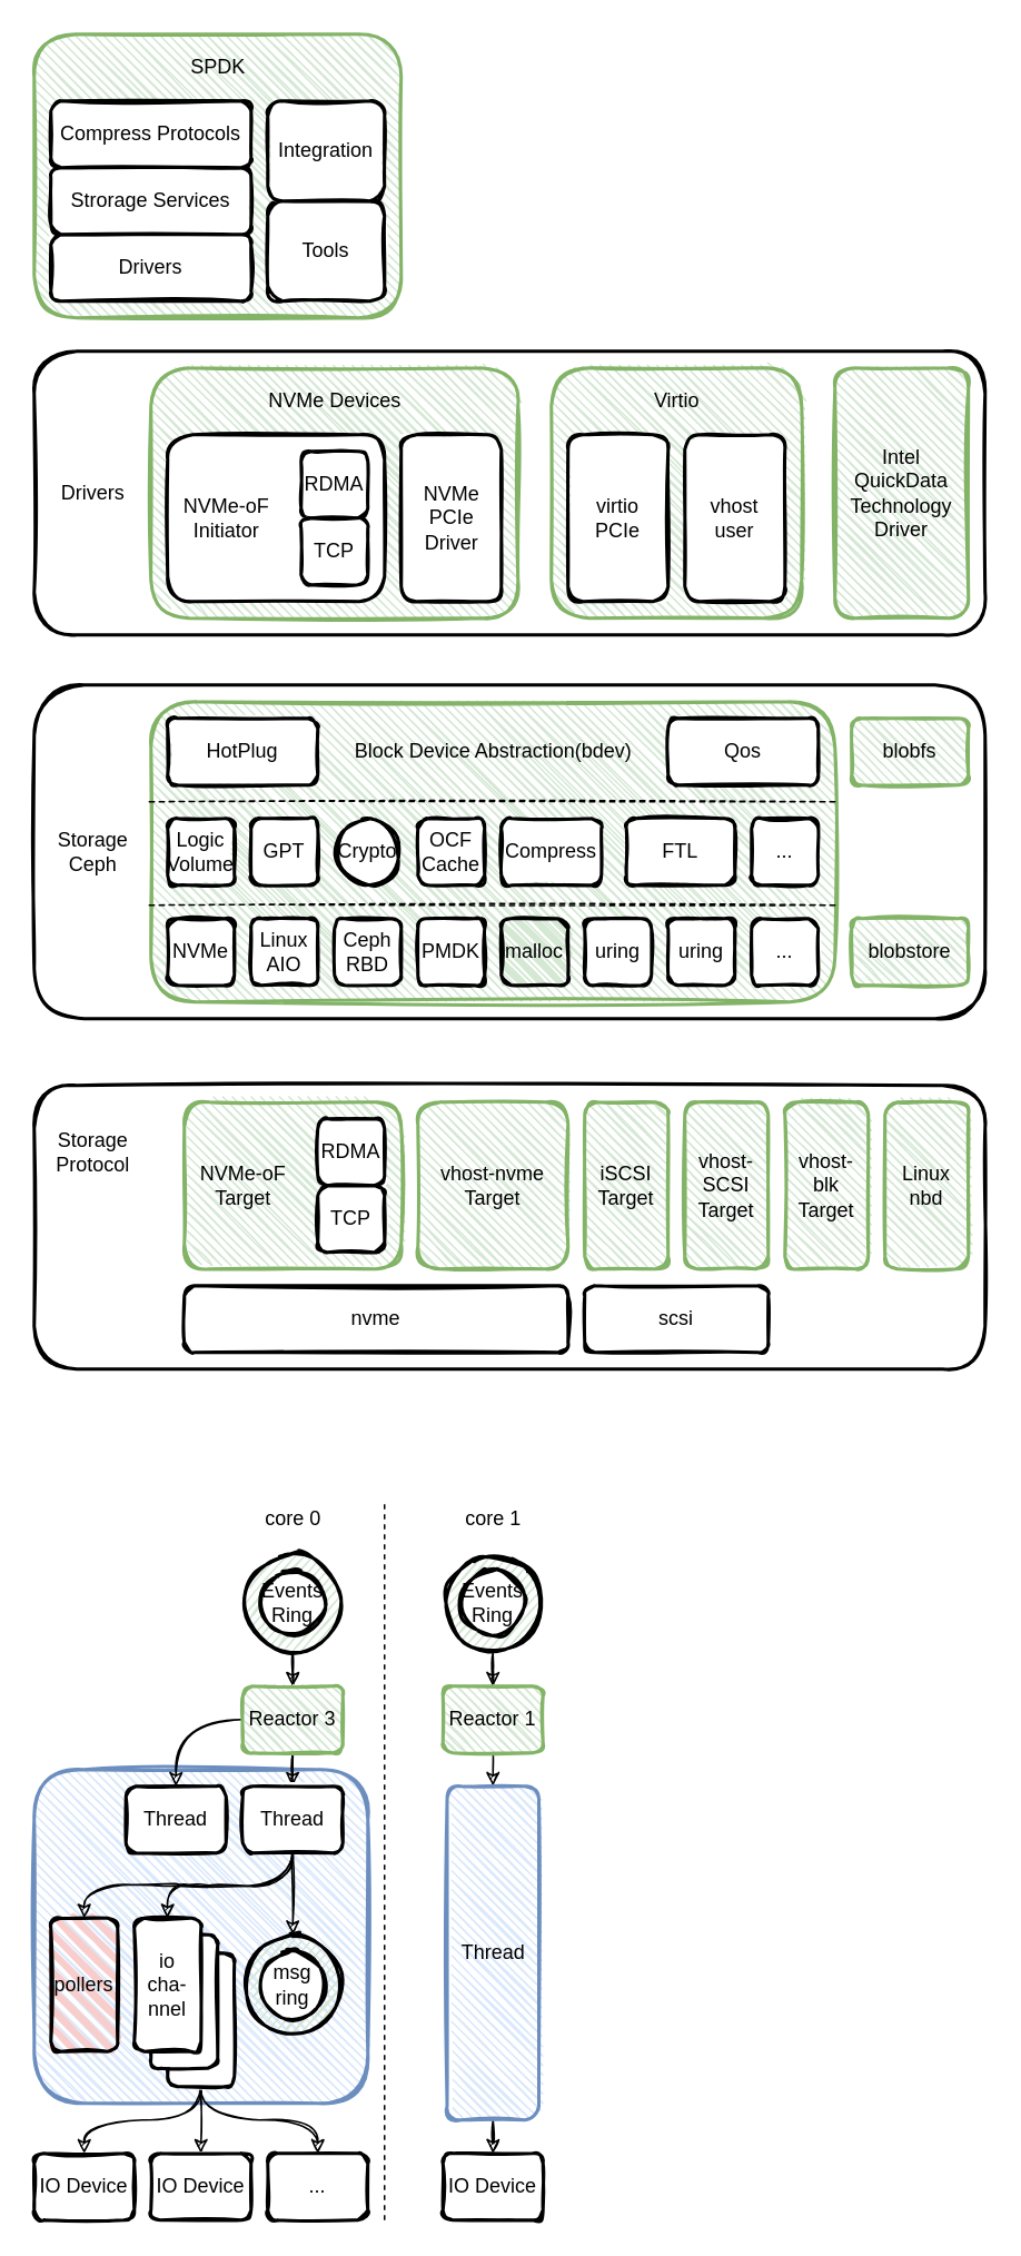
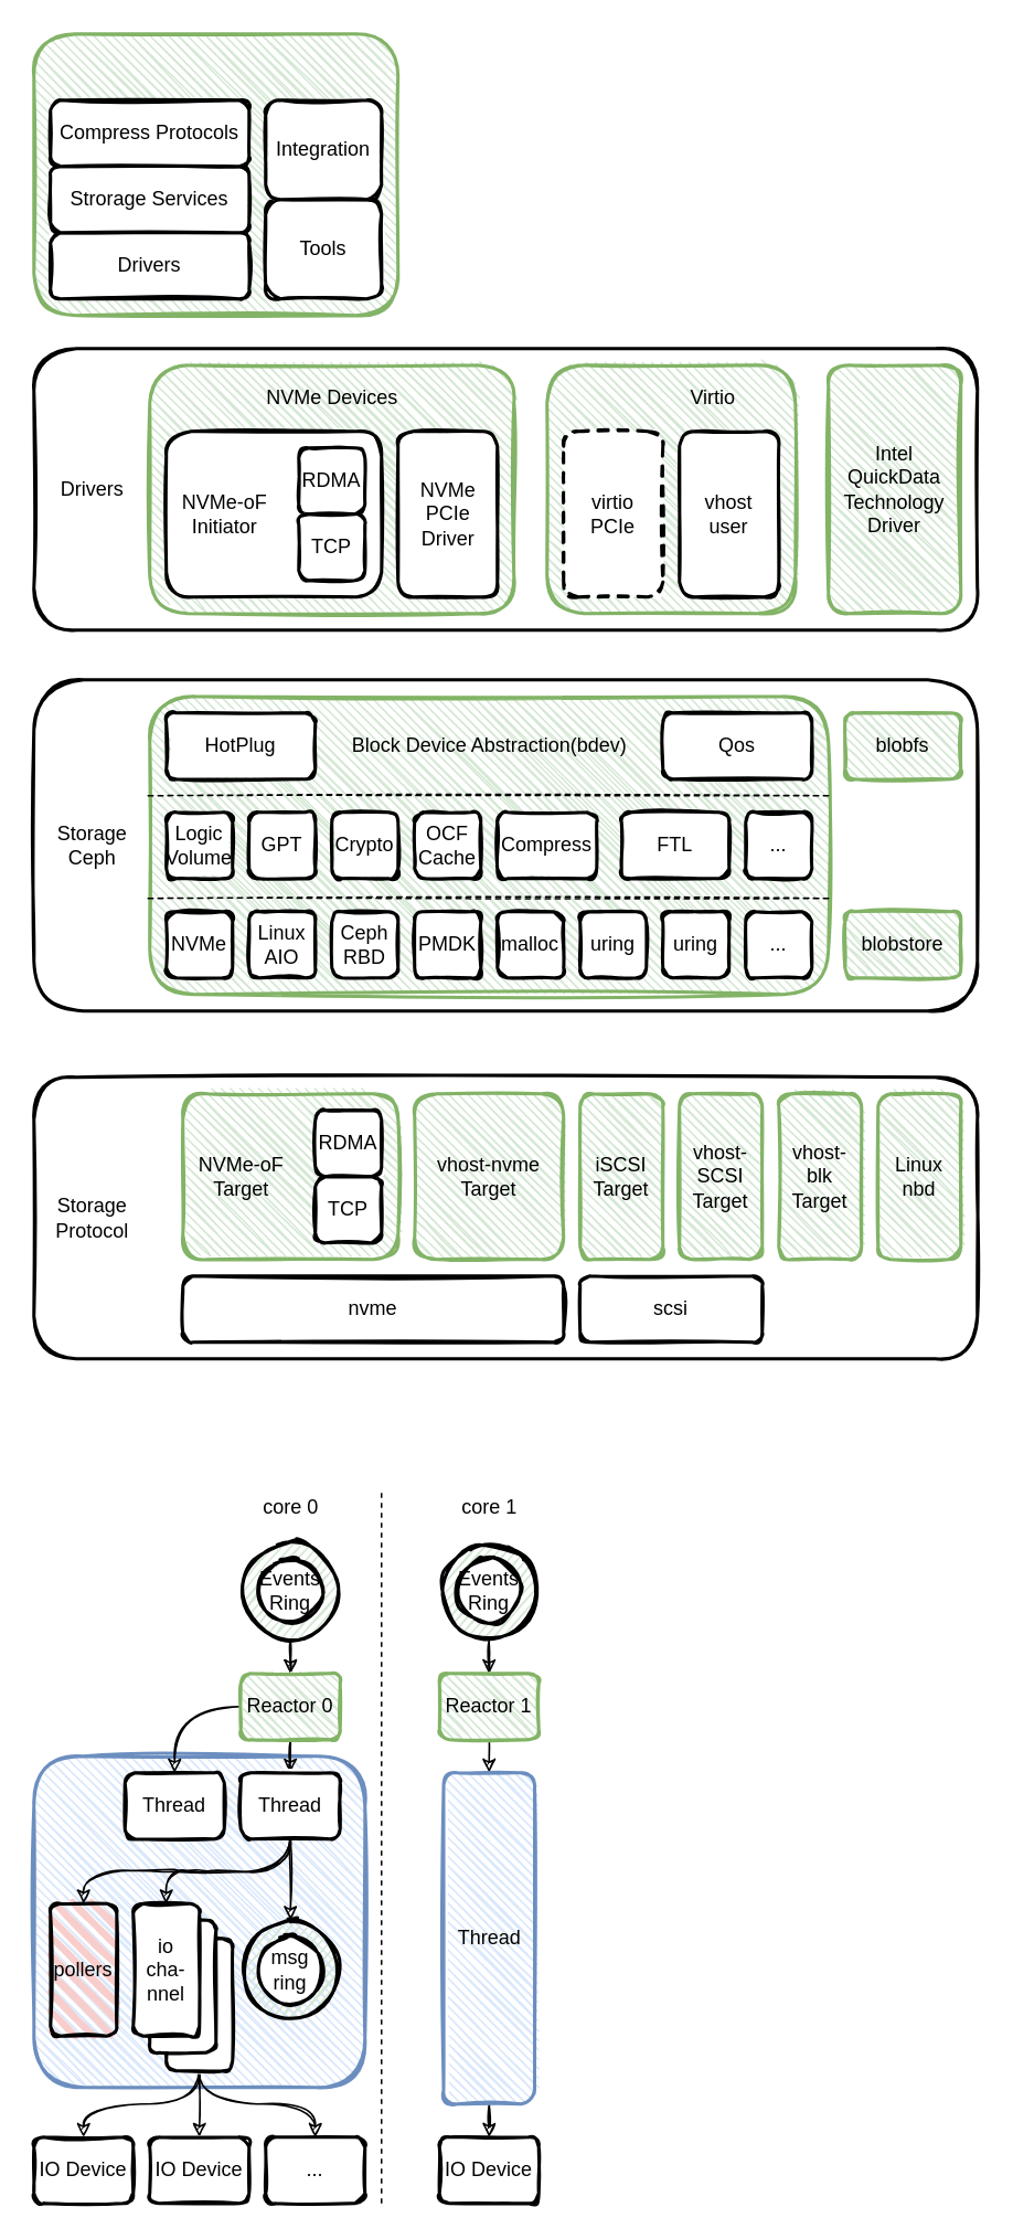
- <mxCell id="32" value="SPDK" style="text;html=1;align=center;verticalAlign=middle;resizable=0;points=[];autosize=1;strokeColor=none;" parent="1" vertex="1"><mxGeometry x="105" y="30" width="50" height="20" as="geometry" /></mxCell>
- <mxCell id="22" value="Virtio" style="text;html=1;align=center;verticalAlign=middle;resizable=0;points=[];autosize=1;strokeColor=none;" parent="1" vertex="1"><mxGeometry x="385" y="230" width="40" height="20" as="geometry" /></mxCell>
+ <mxCell id="22" value="Virtio" style="text;html=1;align=center;verticalAlign=middle;resizable=0;points=[];autosize=1;strokeColor=none;" parent="1" vertex="1"><mxGeometry x="410" y="230" width="40" height="20" as="geometry" /></mxCell>
- <mxCell id="23" value="virtio&lt;br&gt;PCIe" style="rounded=1;whiteSpace=wrap;html=1;strokeWidth=2;fillWeight=4;hachureGap=8;hachureAngle=45;sketch=1;fillColor=#FFFFFF;" parent="1" vertex="1"><mxGeometry x="340" y="260" width="60" height="100" as="geometry" /></mxCell>
+ <mxCell id="23" value="virtio&lt;br&gt;PCIe" style="rounded=1;whiteSpace=wrap;html=1;strokeWidth=2;fillWeight=4;hachureGap=8;hachureAngle=45;sketch=1;fillColor=#FFFFFF;dashed=1;" parent="1" vertex="1"><mxGeometry x="340" y="260" width="60" height="100" as="geometry" /></mxCell>
- <mxCell id="47" value="Crypto" style="ellipse;whiteSpace=wrap;html=1;strokeWidth=2;fillWeight=4;hachureGap=8;hachureAngle=45;sketch=1;fillColor=#FFFFFF;" parent="1" vertex="1"><mxGeometry x="200" y="490" width="40" height="40" as="geometry" /></mxCell>
+ <mxCell id="47" value="Crypto" style="rounded=1;whiteSpace=wrap;html=1;strokeWidth=2;fillWeight=4;hachureGap=8;hachureAngle=45;sketch=1;fillColor=#FFFFFF;" parent="1" vertex="1"><mxGeometry x="200" y="490" width="40" height="40" as="geometry" /></mxCell>
- <mxCell id="38" value="malloc" style="rounded=1;whiteSpace=wrap;html=1;strokeWidth=2;fillWeight=4;hachureGap=8;hachureAngle=45;sketch=1;fillColor=#d5e8d4;" parent="1" vertex="1"><mxGeometry x="300" y="550" width="40" height="40" as="geometry" /></mxCell>
+ <mxCell id="38" value="malloc" style="rounded=1;whiteSpace=wrap;html=1;strokeWidth=2;fillWeight=4;hachureGap=8;hachureAngle=45;sketch=1;fillColor=#FFFFFF;" parent="1" vertex="1"><mxGeometry x="300" y="550" width="40" height="40" as="geometry" /></mxCell>
- <mxCell id="69" value="Storage&lt;br&gt;Protocol" style="text;html=1;align=center;verticalAlign=middle;resizable=0;points=[];autosize=1;strokeColor=none;" parent="1" vertex="1"><mxGeometry x="25" y="675" width="60" height="30" as="geometry" /></mxCell>
+ <mxCell id="69" value="Storage&lt;br&gt;Protocol" style="text;html=1;align=center;verticalAlign=middle;resizable=0;points=[];autosize=1;strokeColor=none;" parent="1" vertex="1"><mxGeometry x="25" y="720" width="60" height="30" as="geometry" /></mxCell>
- <mxCell id="72" value="Reactor 3" style="rounded=1;whiteSpace=wrap;html=1;strokeWidth=2;fillWeight=1;hachureGap=4;hachureAngle=45;sketch=1;fillColor=#d5e8d4;strokeColor=#82b366;" vertex="1" parent="1"><mxGeometry x="145" y="1010" width="60" height="40" as="geometry" /></mxCell>
+ <mxCell id="72" value="Reactor 0" style="rounded=1;whiteSpace=wrap;html=1;strokeWidth=2;fillWeight=1;hachureGap=4;hachureAngle=45;sketch=1;fillColor=#d5e8d4;strokeColor=#82b366;" vertex="1" parent="1"><mxGeometry x="145" y="1010" width="60" height="40" as="geometry" /></mxCell>
